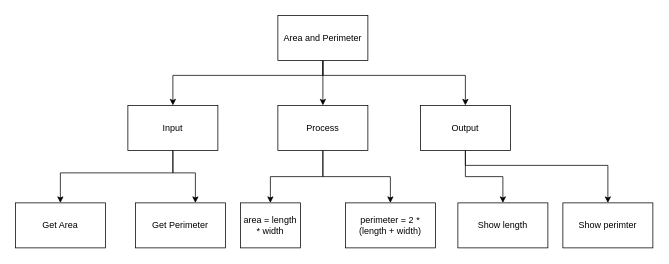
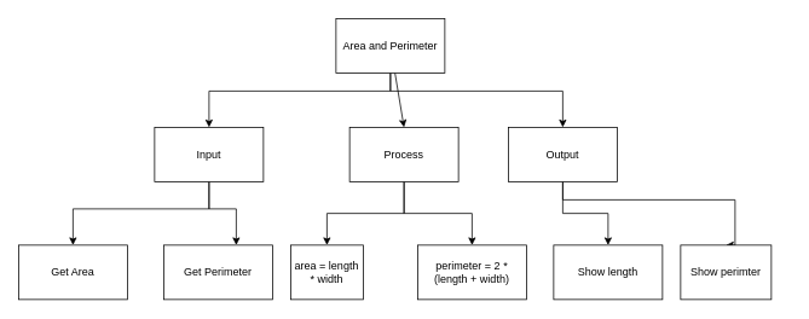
- <mxCell id="8" value="Process" style="rounded=0;whiteSpace=wrap;html=1;" vertex="1" parent="1"><mxGeometry x="370" y="140" width="120" height="60" as="geometry" /></mxCell>
+ <mxCell id="8" value="Process" style="rounded=0;whiteSpace=wrap;html=1;" vertex="1" parent="1"><mxGeometry x="385" y="140" width="120" height="60" as="geometry" /></mxCell>
- <mxCell id="20" value="Show perimter" style="rounded=0;whiteSpace=wrap;html=1;" vertex="1" parent="1"><mxGeometry x="750" y="270" width="120" height="60" as="geometry" /></mxCell>
+ <mxCell id="20" value="Show perimter" style="rounded=0;whiteSpace=wrap;html=1;" vertex="1" parent="1"><mxGeometry x="750" y="270" width="100" height="60" as="geometry" /></mxCell>
